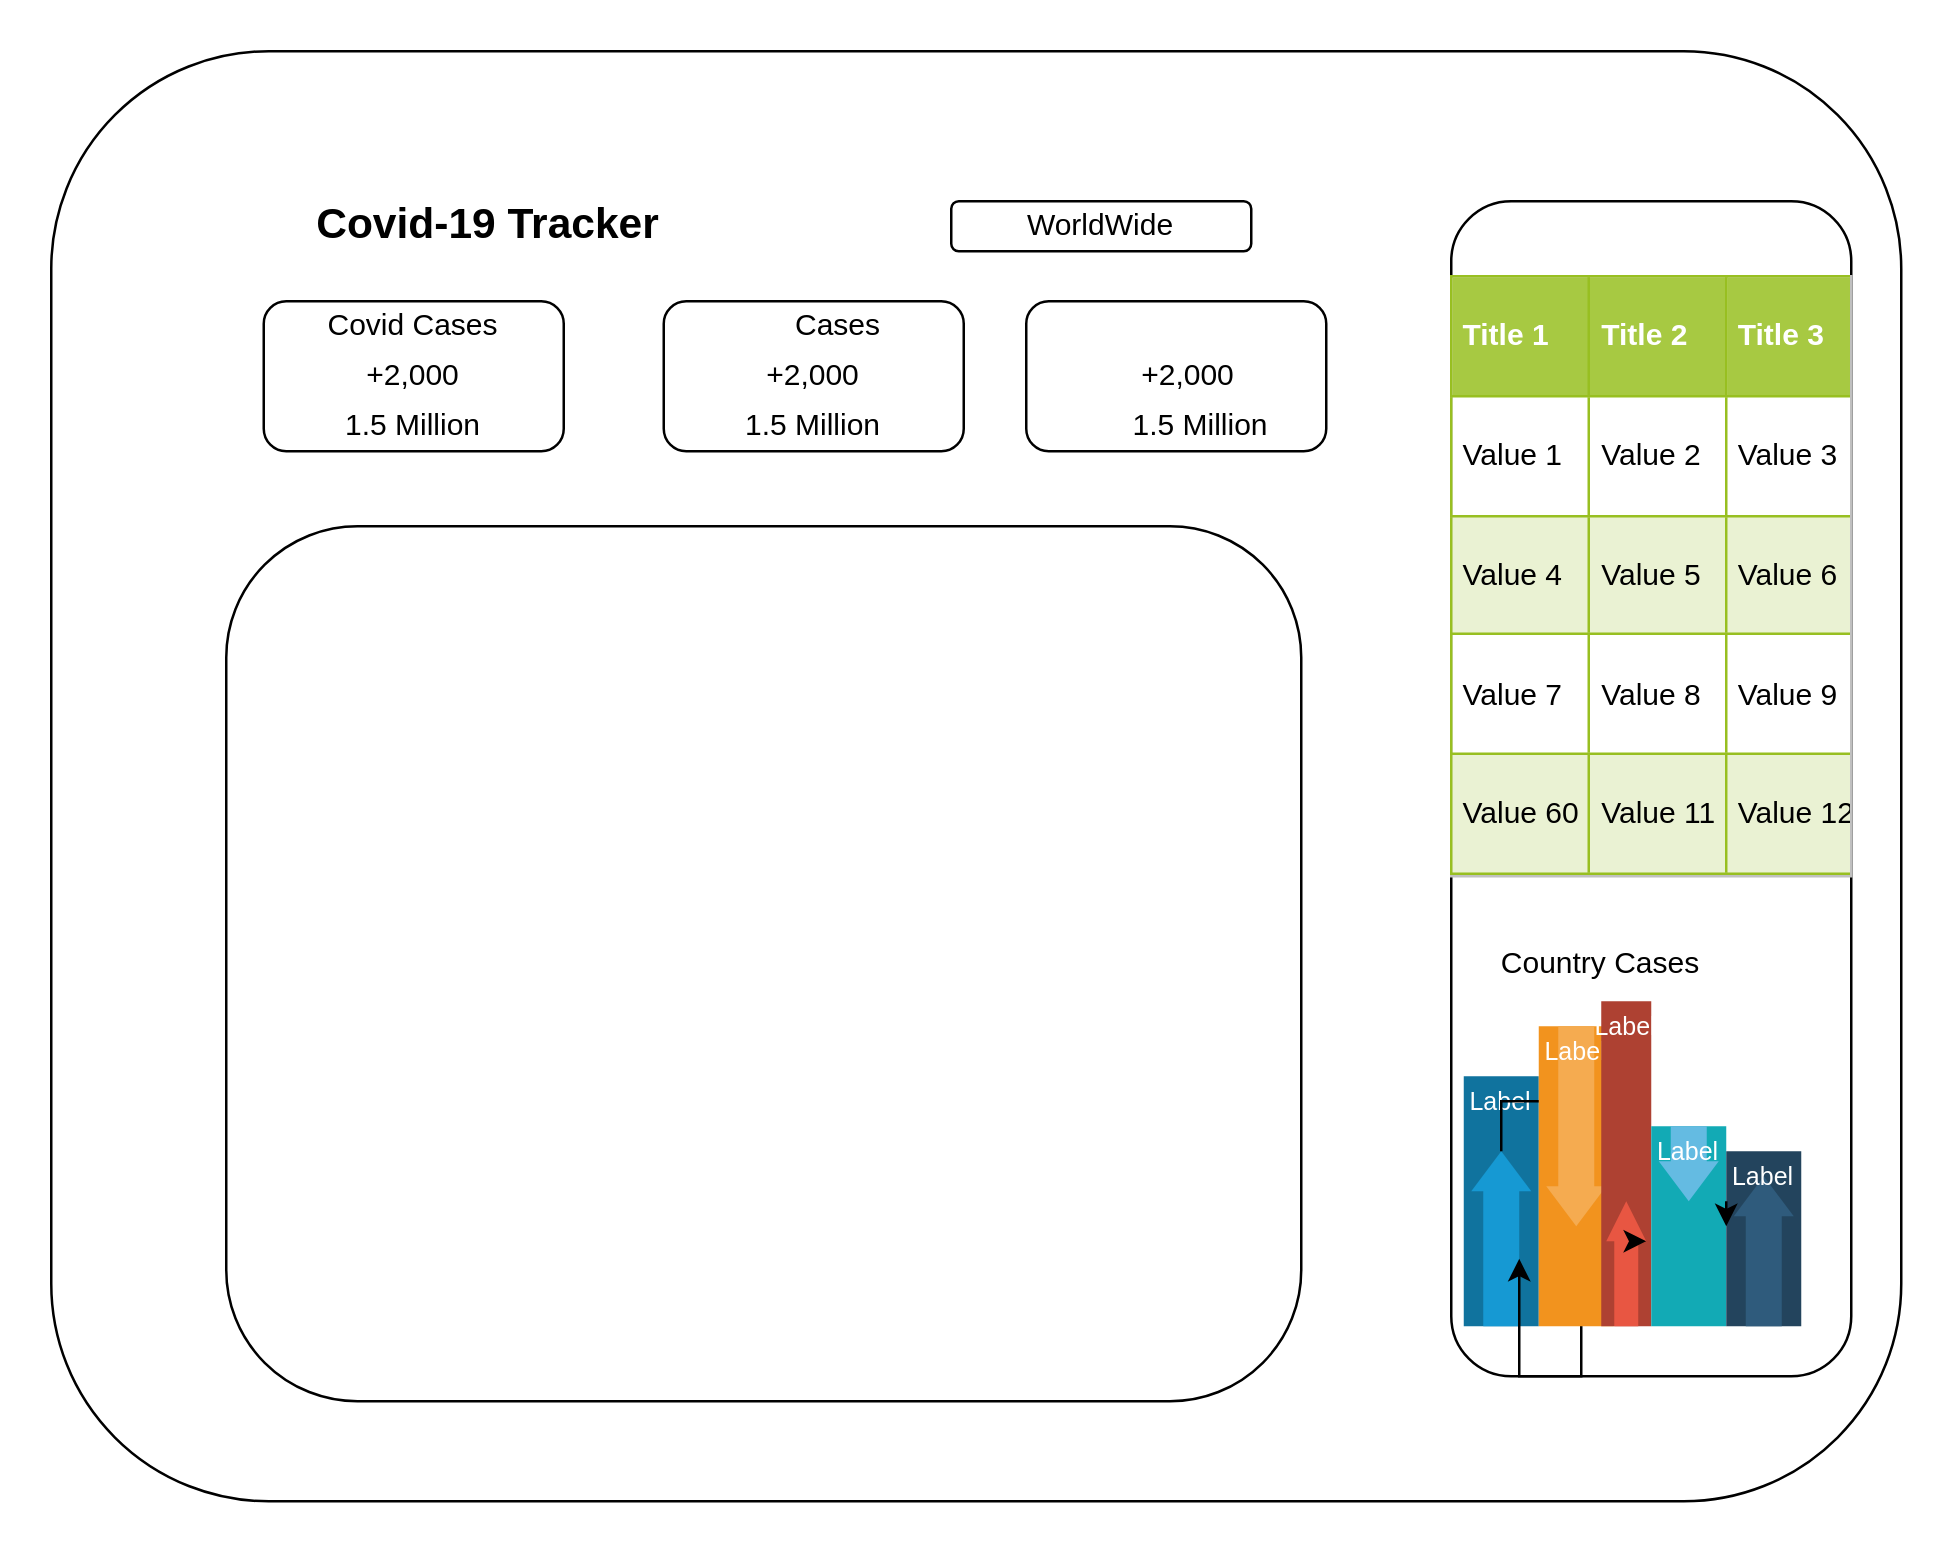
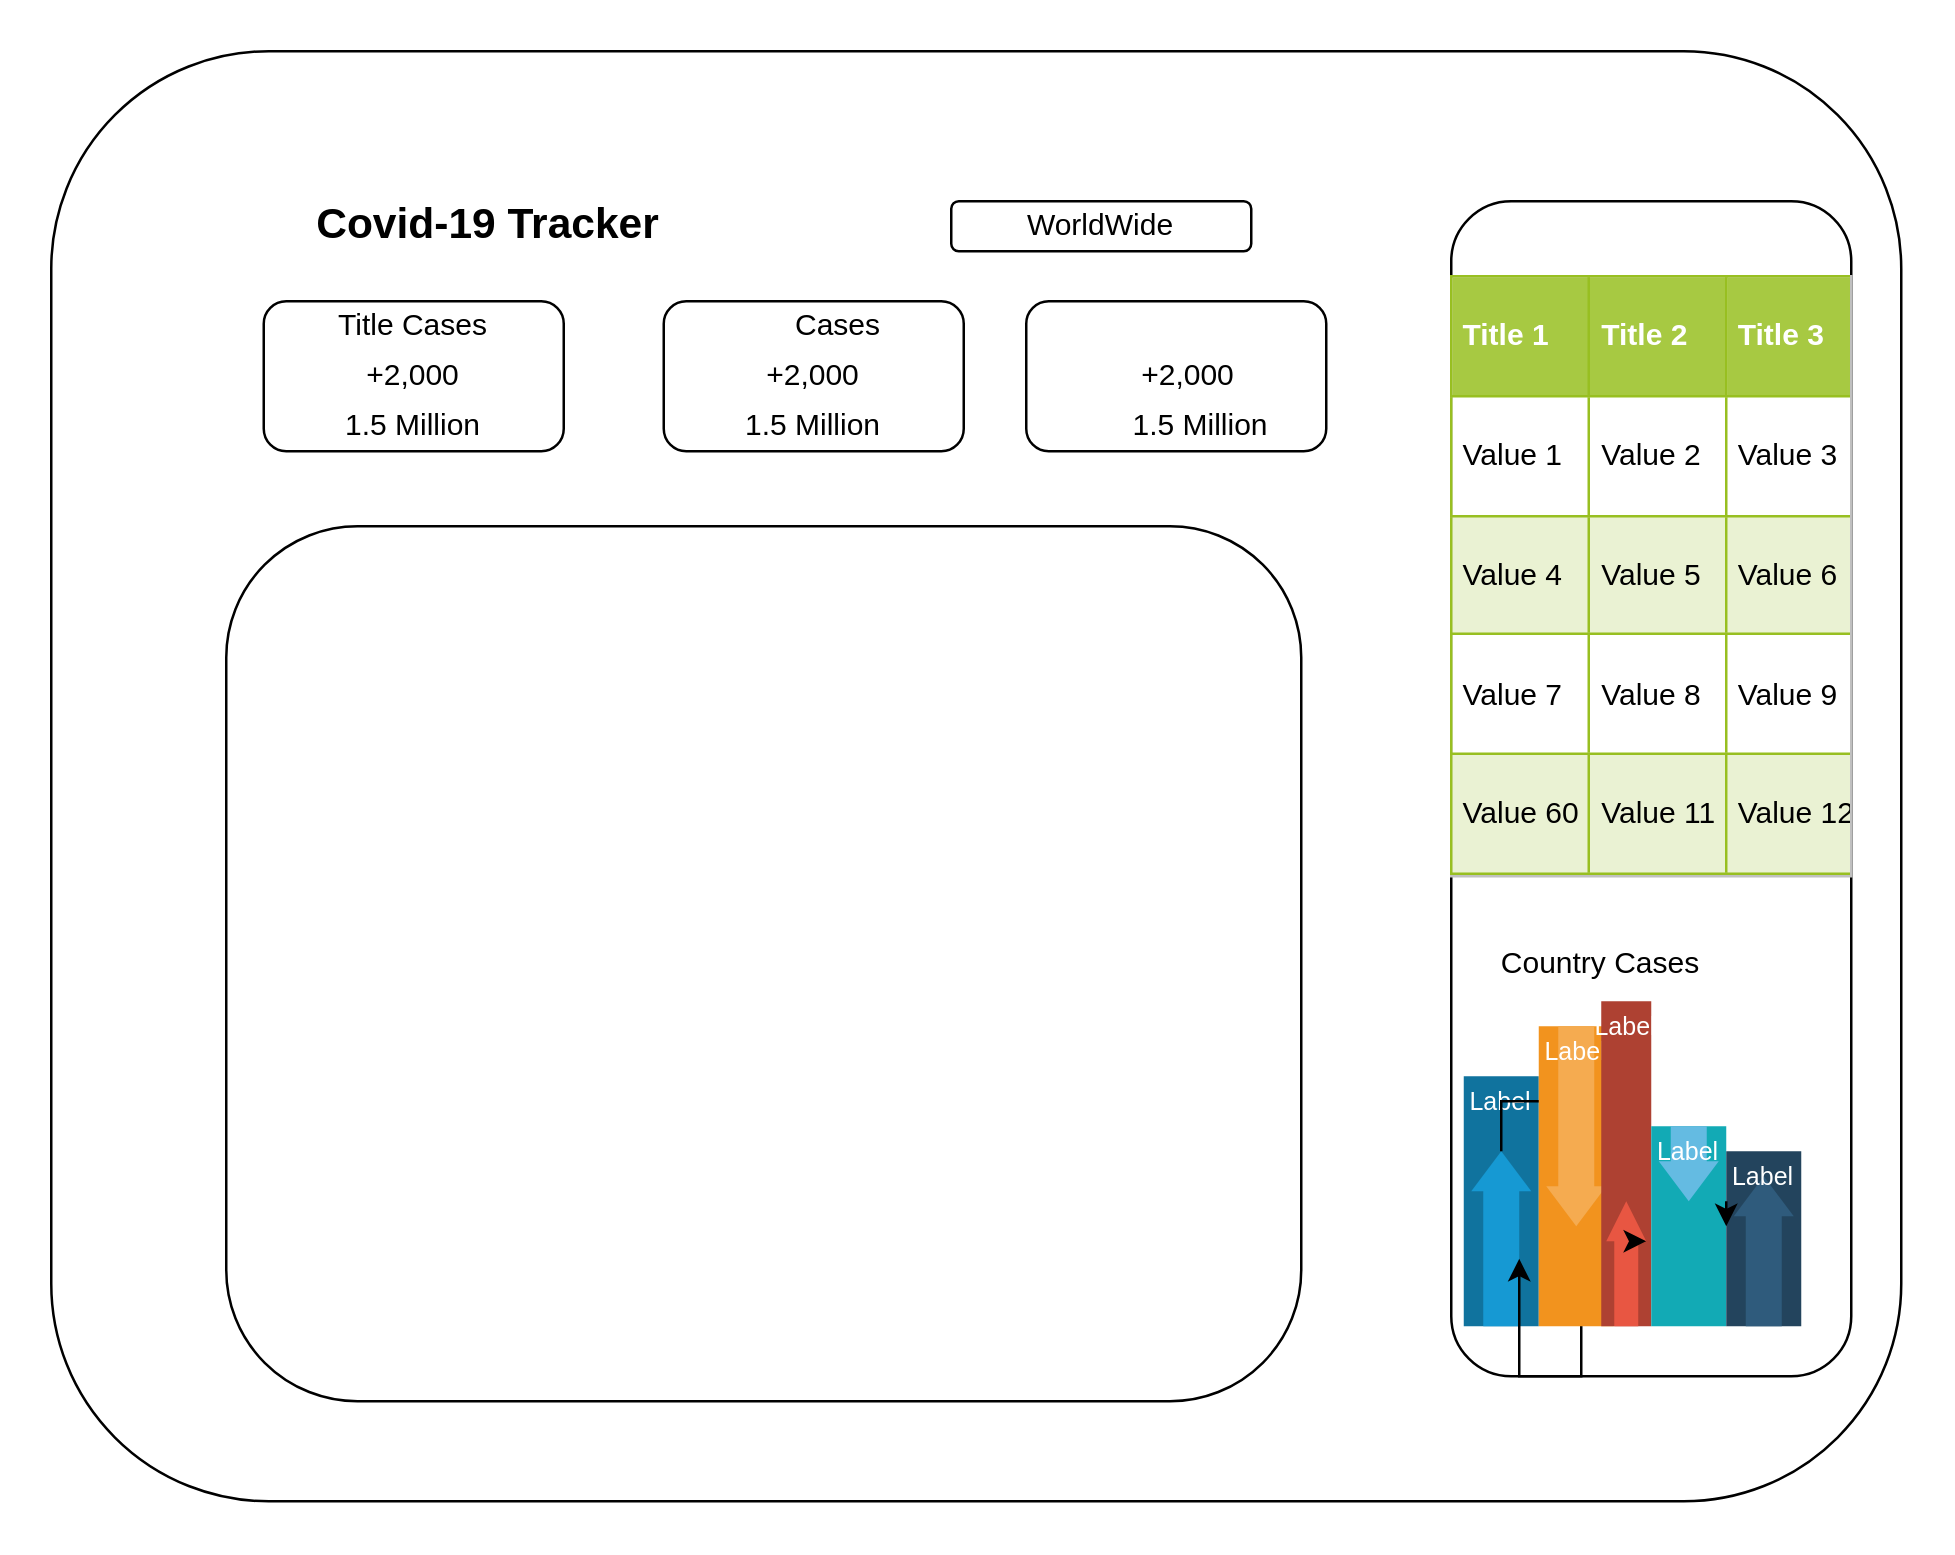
- <mxCell id="6" value="Covid Cases" style="text;html=1;strokeColor=none;fillColor=none;align=center;verticalAlign=middle;whiteSpace=wrap;rounded=0;" vertex="1" parent="1"><mxGeometry x="120" y="120" width="90" height="20" as="geometry" /></mxCell>
+ <mxCell id="6" value="Title Cases" style="text;html=1;strokeColor=none;fillColor=none;align=center;verticalAlign=middle;whiteSpace=wrap;rounded=0;" vertex="1" parent="1"><mxGeometry x="120" y="120" width="90" height="20" as="geometry" /></mxCell>
